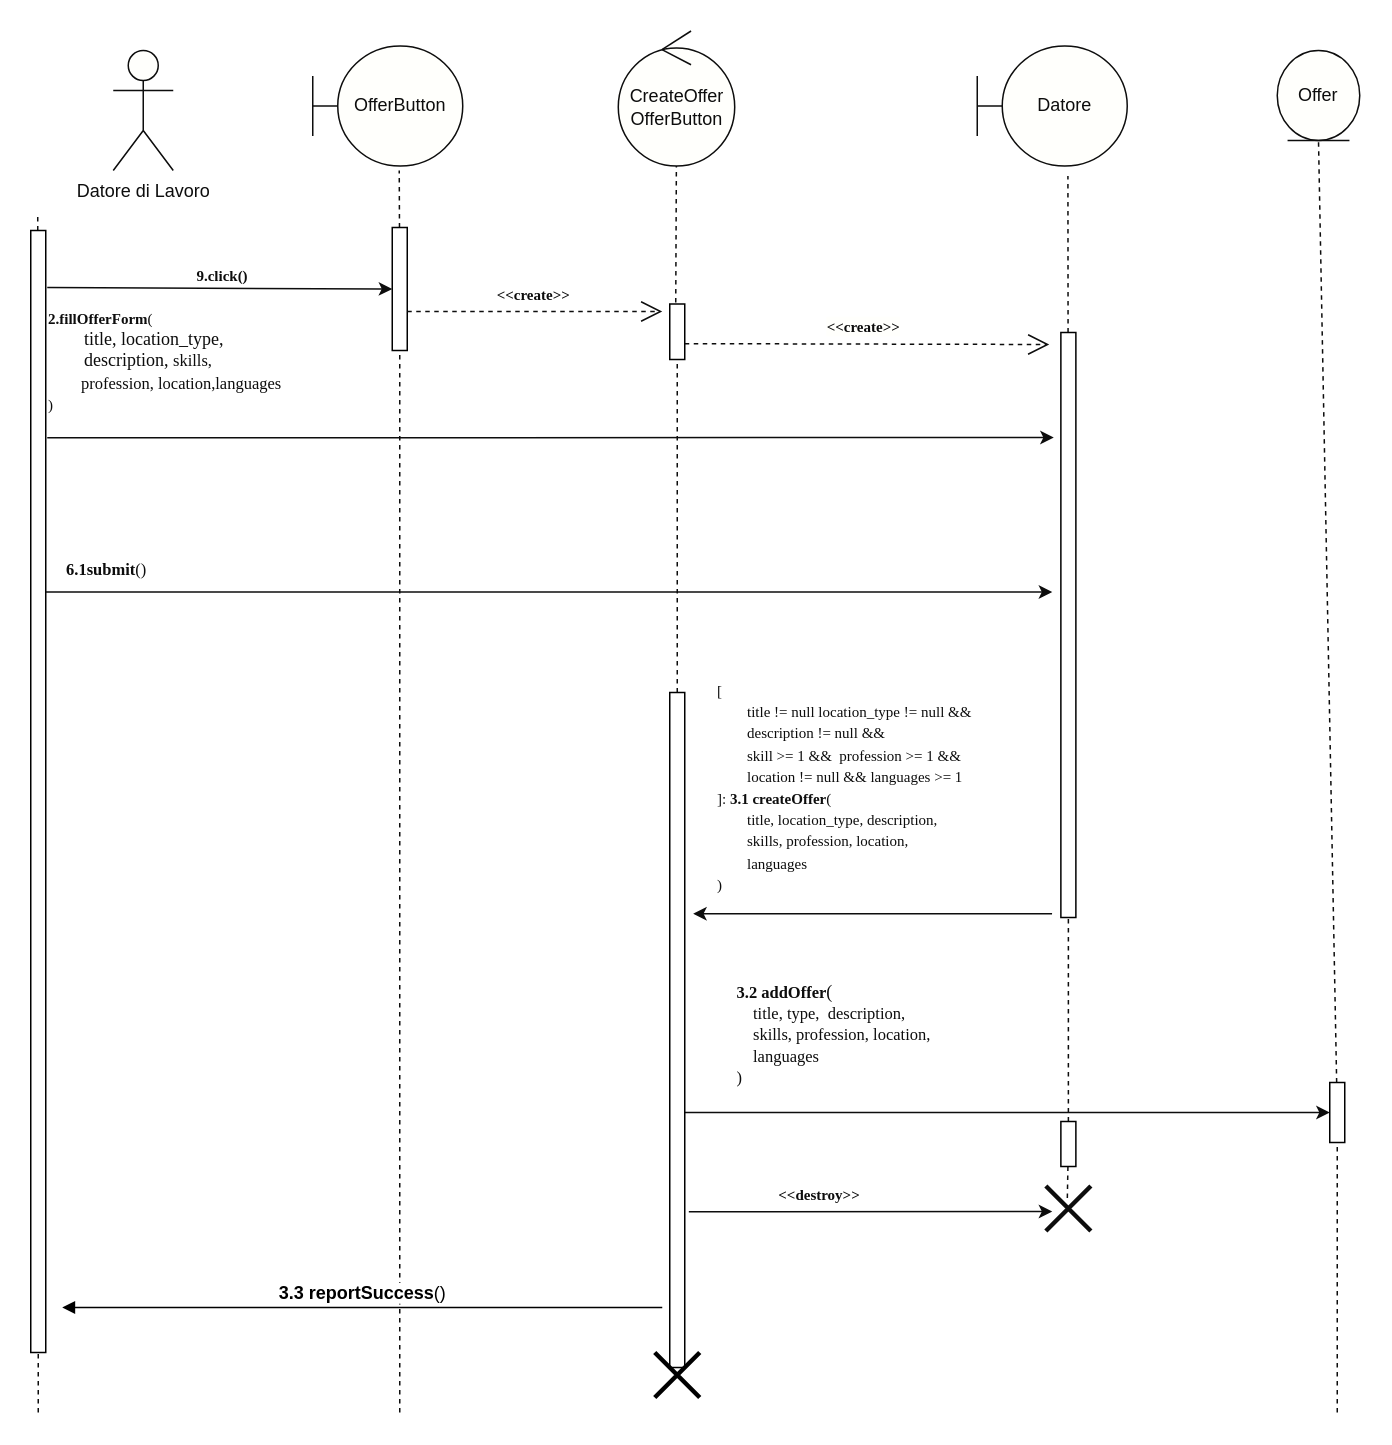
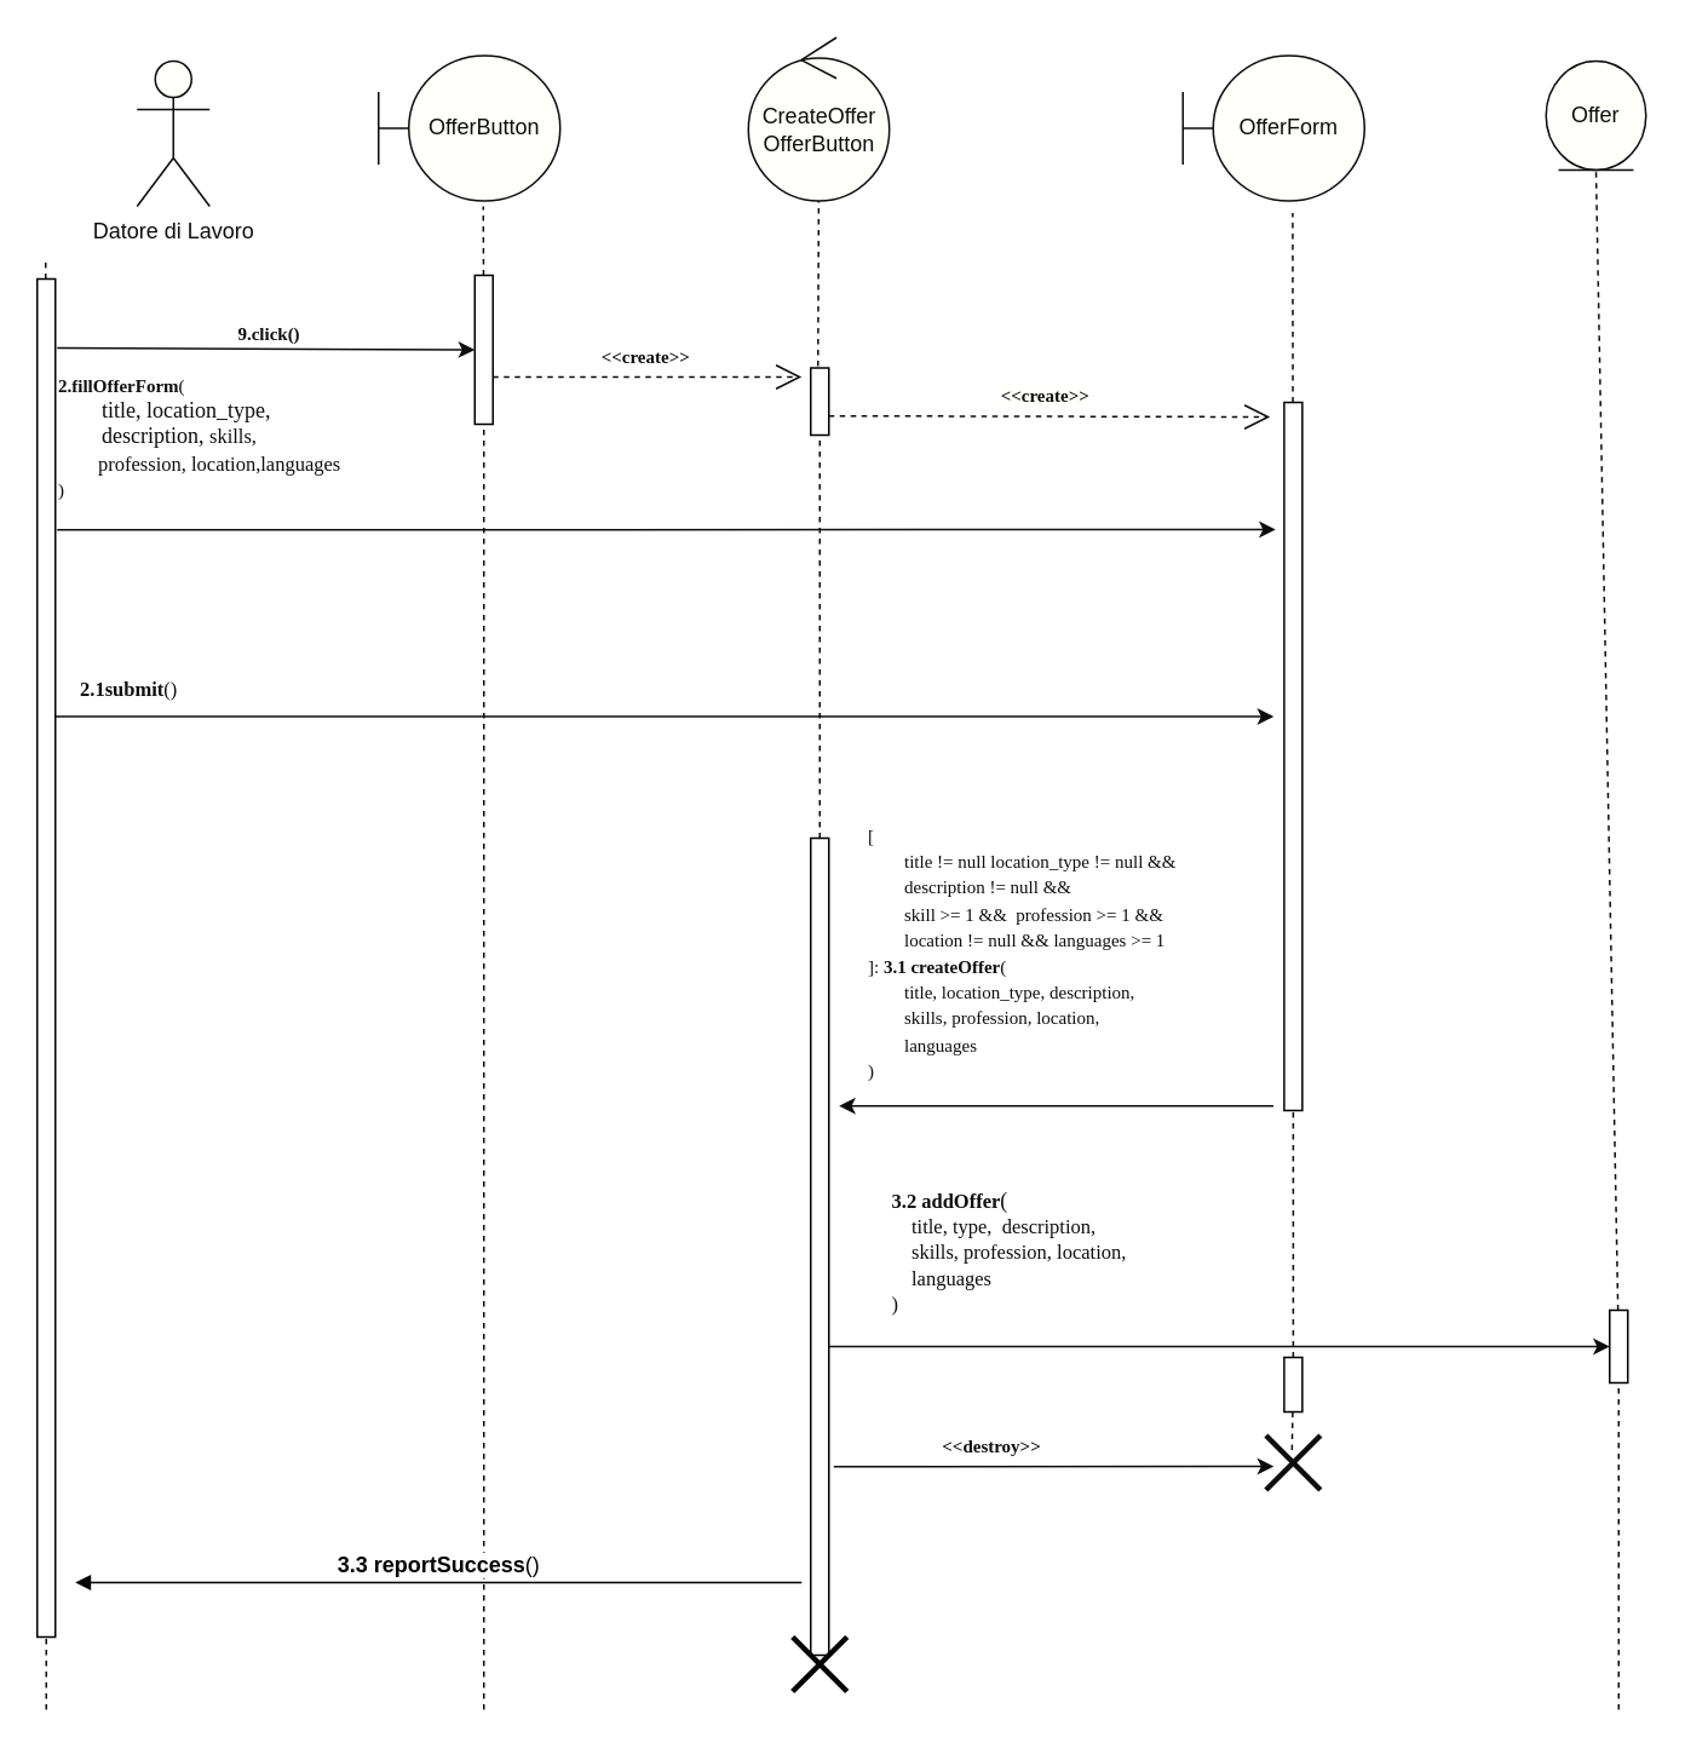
- <mxCell id="27" value="Datore" style="shape=umlBoundary;whiteSpace=wrap;html=1;strokeColor=#0D0D0D;fontColor=#0D0D0D;fillColor=#FFFFFC;" parent="1" vertex="1"><mxGeometry x="651" y="30" width="100" height="80" as="geometry" /></mxCell>
+ <mxCell id="27" value="OfferForm" style="shape=umlBoundary;whiteSpace=wrap;html=1;strokeColor=#0D0D0D;fontColor=#0D0D0D;fillColor=#FFFFFC;" parent="1" vertex="1"><mxGeometry x="651" y="30" width="100" height="80" as="geometry" /></mxCell>
- <mxCell id="23" value="&lt;font face=&quot;Verdana&quot; style=&quot;font-size: 11px;&quot;&gt;&lt;b style=&quot;&quot;&gt;6.1submit&lt;/b&gt;()&lt;/font&gt;" style="text;html=1;strokeColor=none;fillColor=none;align=left;verticalAlign=middle;whiteSpace=wrap;rounded=0;fontColor=#0D0D0D;" parent="1" vertex="1"><mxGeometry x="41.75" y="363" width="86" height="32" as="geometry" /></mxCell>
+ <mxCell id="23" value="&lt;font face=&quot;Verdana&quot; style=&quot;font-size: 11px;&quot;&gt;&lt;b style=&quot;&quot;&gt;2.1submit&lt;/b&gt;()&lt;/font&gt;" style="text;html=1;strokeColor=none;fillColor=none;align=left;verticalAlign=middle;whiteSpace=wrap;rounded=0;fontColor=#0D0D0D;" parent="1" vertex="1"><mxGeometry x="41.75" y="363" width="86" height="32" as="geometry" /></mxCell>
